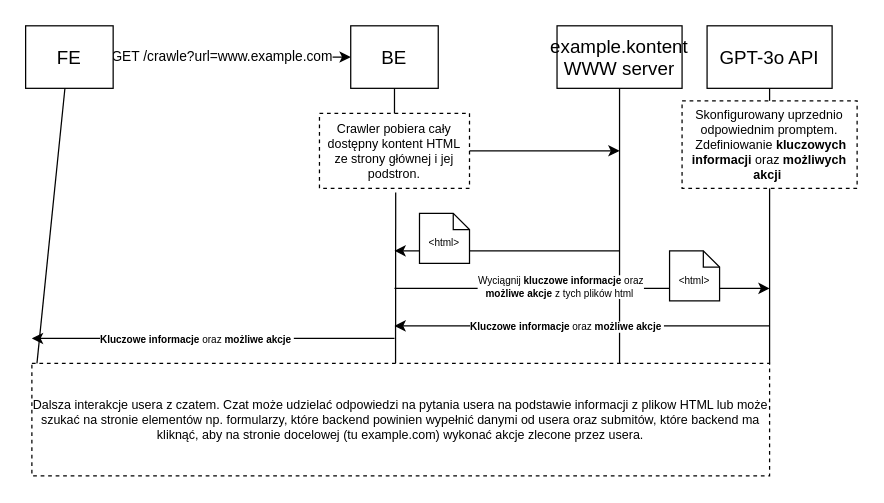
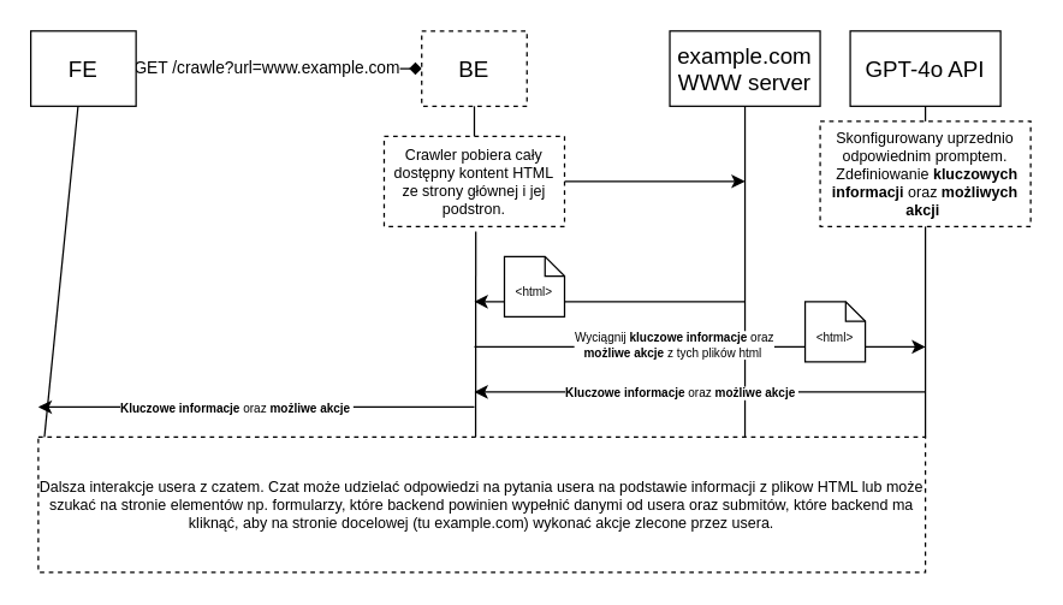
- <mxCell id="2" style="edgeStyle=none;html=1;entryX=0;entryY=0.5;entryDx=0;entryDy=0;" edge="1" parent="1" source="4" target="5"><mxGeometry relative="1" as="geometry" /></mxCell>
+ <mxCell id="2" style="edgeStyle=none;html=1;entryX=0;entryY=0.5;entryDx=0;entryDy=0;endArrow=diamond;" edge="1" parent="1" source="4" target="5"><mxGeometry relative="1" as="geometry" /></mxCell>
- <mxCell id="5" value="BE" style="rounded=0;whiteSpace=wrap;html=1;fontSize=15;" vertex="1" parent="1"><mxGeometry x="280" y="20" width="70" height="50" as="geometry" /></mxCell>
+ <mxCell id="5" value="BE" style="rounded=0;whiteSpace=wrap;html=1;fontSize=15;dashed=1;" vertex="1" parent="1"><mxGeometry x="280" y="20" width="70" height="50" as="geometry" /></mxCell>
- <mxCell id="6" value="example.kontent&lt;br&gt;WWW server" style="rounded=0;whiteSpace=wrap;html=1;fontSize=15;" vertex="1" parent="1"><mxGeometry x="445" y="20" width="100" height="50" as="geometry" /></mxCell>
+ <mxCell id="6" value="example.com&lt;br&gt;WWW server" style="rounded=0;whiteSpace=wrap;html=1;fontSize=15;" vertex="1" parent="1"><mxGeometry x="445" y="20" width="100" height="50" as="geometry" /></mxCell>
- <mxCell id="12" value="GPT-3o API" style="rounded=0;whiteSpace=wrap;html=1;fontSize=15;" vertex="1" parent="1"><mxGeometry x="565" y="20" width="100" height="50" as="geometry" /></mxCell>
+ <mxCell id="12" value="GPT-4o API" style="rounded=0;whiteSpace=wrap;html=1;fontSize=15;" vertex="1" parent="1"><mxGeometry x="565" y="20" width="100" height="50" as="geometry" /></mxCell>
